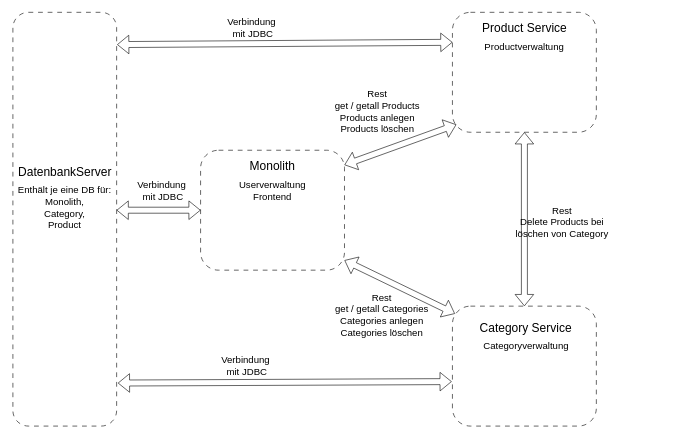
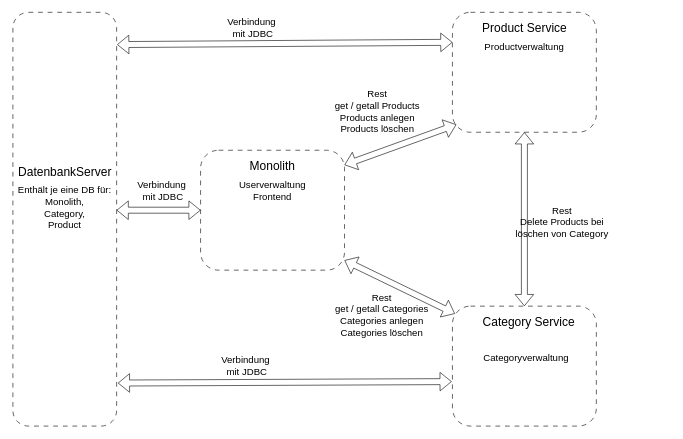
- <mxCell id="6" value="&lt;font style=&quot;font-size: 20px;&quot;&gt;Category Service&lt;/font&gt;" style="text;html=1;strokeColor=none;fillColor=none;align=center;verticalAlign=middle;whiteSpace=wrap;rounded=0;" parent="1" vertex="1"><mxGeometry x="794" y="530" width="165" height="30" as="geometry" /></mxCell>
+ <mxCell id="6" value="&lt;font style=&quot;font-size: 20px;&quot;&gt;Category Service&lt;/font&gt;" style="text;html=1;strokeColor=none;fillColor=none;align=center;verticalAlign=middle;whiteSpace=wrap;rounded=0;" parent="1" vertex="1"><mxGeometry x="799" y="520" width="165" height="30" as="geometry" /></mxCell>
- <mxCell id="7" value="Categoryverwaltung" style="text;html=1;strokeColor=none;fillColor=none;align=center;verticalAlign=middle;whiteSpace=wrap;rounded=0;fontSize=16;" parent="1" vertex="1"><mxGeometry x="791.5" y="561" width="170" height="30" as="geometry" /></mxCell>
+ <mxCell id="7" value="Categoryverwaltung" style="text;html=1;strokeColor=none;fillColor=none;align=center;verticalAlign=middle;whiteSpace=wrap;rounded=0;fontSize=16;" parent="1" vertex="1"><mxGeometry x="791.5" y="581" width="170" height="30" as="geometry" /></mxCell>
